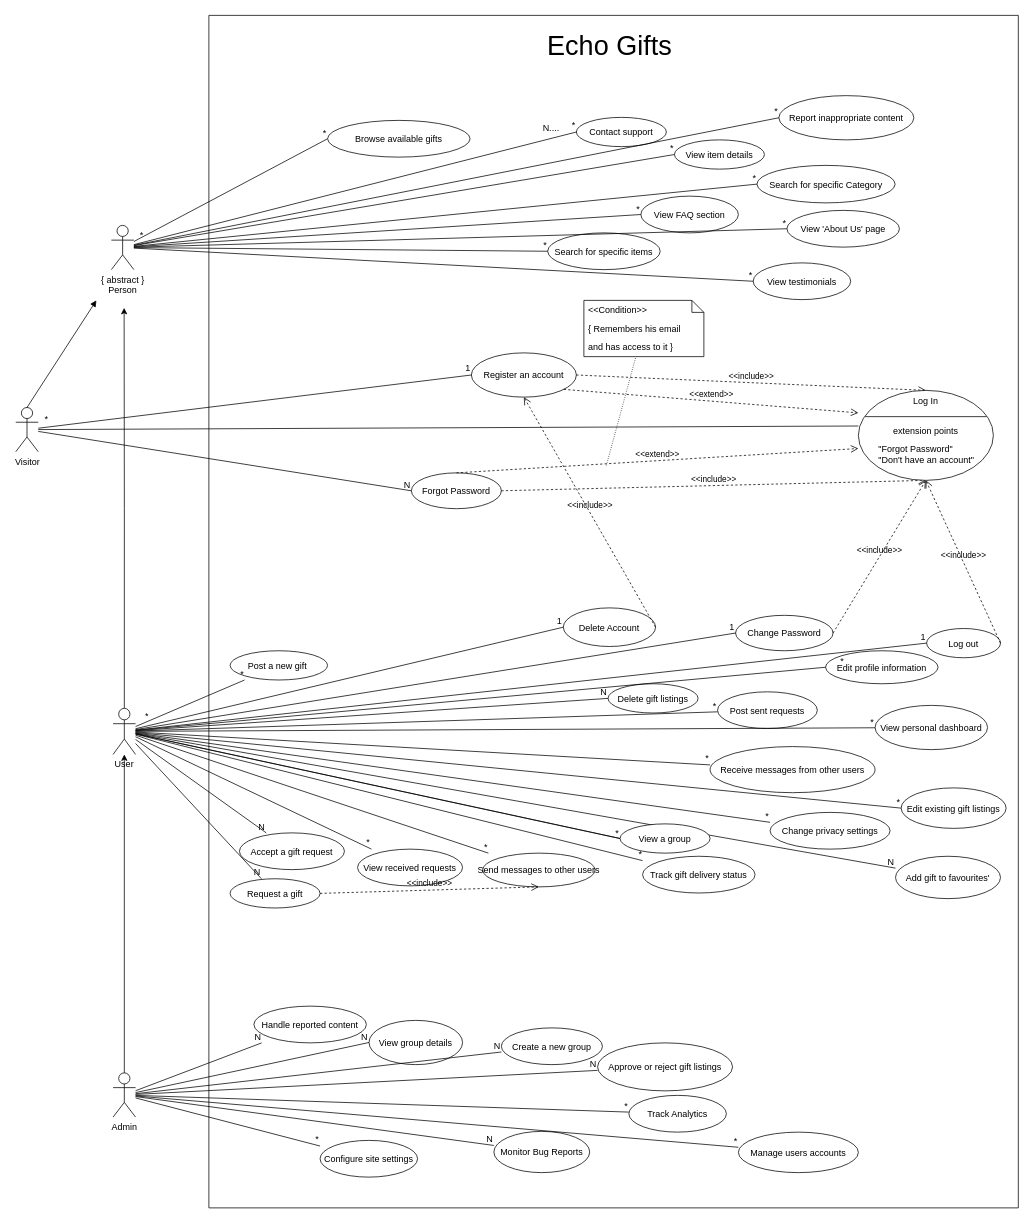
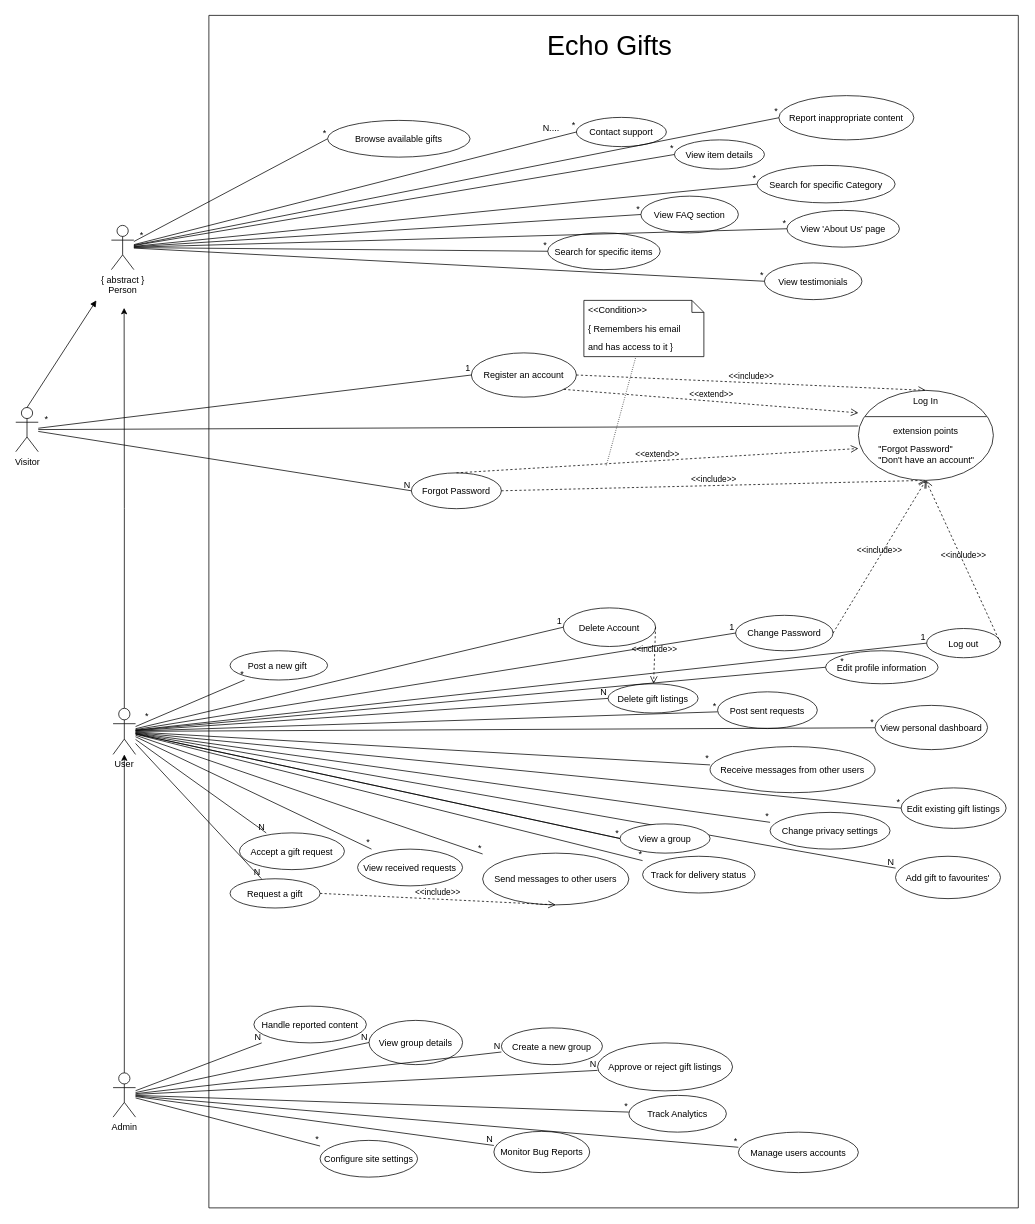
- <mxCell id="11" value="View testimonials" style="shape=ellipse;" vertex="1" parent="7"><mxGeometry x="725.75" y="330" width="130" height="49" as="geometry" /></mxCell>
+ <mxCell id="11" value="View testimonials" style="shape=ellipse;" vertex="1" parent="7"><mxGeometry x="740.75" y="330" width="130" height="49" as="geometry" /></mxCell>
- <mxCell id="97" value="&amp;lt;&amp;lt;include&amp;gt;&amp;gt;" style="endArrow=open;startArrow=none;endFill=0;startFill=0;endSize=8;html=1;verticalAlign=bottom;dashed=1;labelBackgroundColor=none;rounded=0;exitX=1;exitY=0.5;exitDx=0;exitDy=0;entryX=0.5;entryY=1;entryDx=0;entryDy=0;" edge="1" parent="7" source="43" target="87"><mxGeometry width="160" relative="1" as="geometry"><mxPoint x="510" y="500" as="sourcePoint" /><mxPoint x="790" y="580" as="targetPoint" /></mxGeometry></mxCell>
+ <mxCell id="97" value="&amp;lt;&amp;lt;include&amp;gt;&amp;gt;" style="endArrow=open;startArrow=none;endFill=0;startFill=0;endSize=8;html=1;verticalAlign=bottom;dashed=1;labelBackgroundColor=none;rounded=0;exitX=1;exitY=0.5;exitDx=0;exitDy=0;" edge="1" parent="7" source="43" target="45"><mxGeometry width="160" relative="1" as="geometry"><mxPoint x="510" y="500" as="sourcePoint" /><mxPoint x="790" y="580" as="targetPoint" /></mxGeometry></mxCell>
- <mxCell id="42" value="Send messages to other users" style="shape=ellipse;" vertex="1" parent="7"><mxGeometry x="365" y="1117" width="150" height="45" as="geometry" /></mxCell>
+ <mxCell id="42" value="Send messages to other users" style="shape=ellipse;" vertex="1" parent="7"><mxGeometry x="365" y="1117" width="195" height="69" as="geometry" /></mxCell>
- <mxCell id="38" value="Track gift delivery status" style="shape=ellipse;" vertex="1" parent="7"><mxGeometry x="578.25" y="1121.18" width="150" height="49" as="geometry" /></mxCell>
+ <mxCell id="38" value="Track for delivery status" style="shape=ellipse;" vertex="1" parent="7"><mxGeometry x="578.25" y="1121.18" width="150" height="49" as="geometry" /></mxCell>
